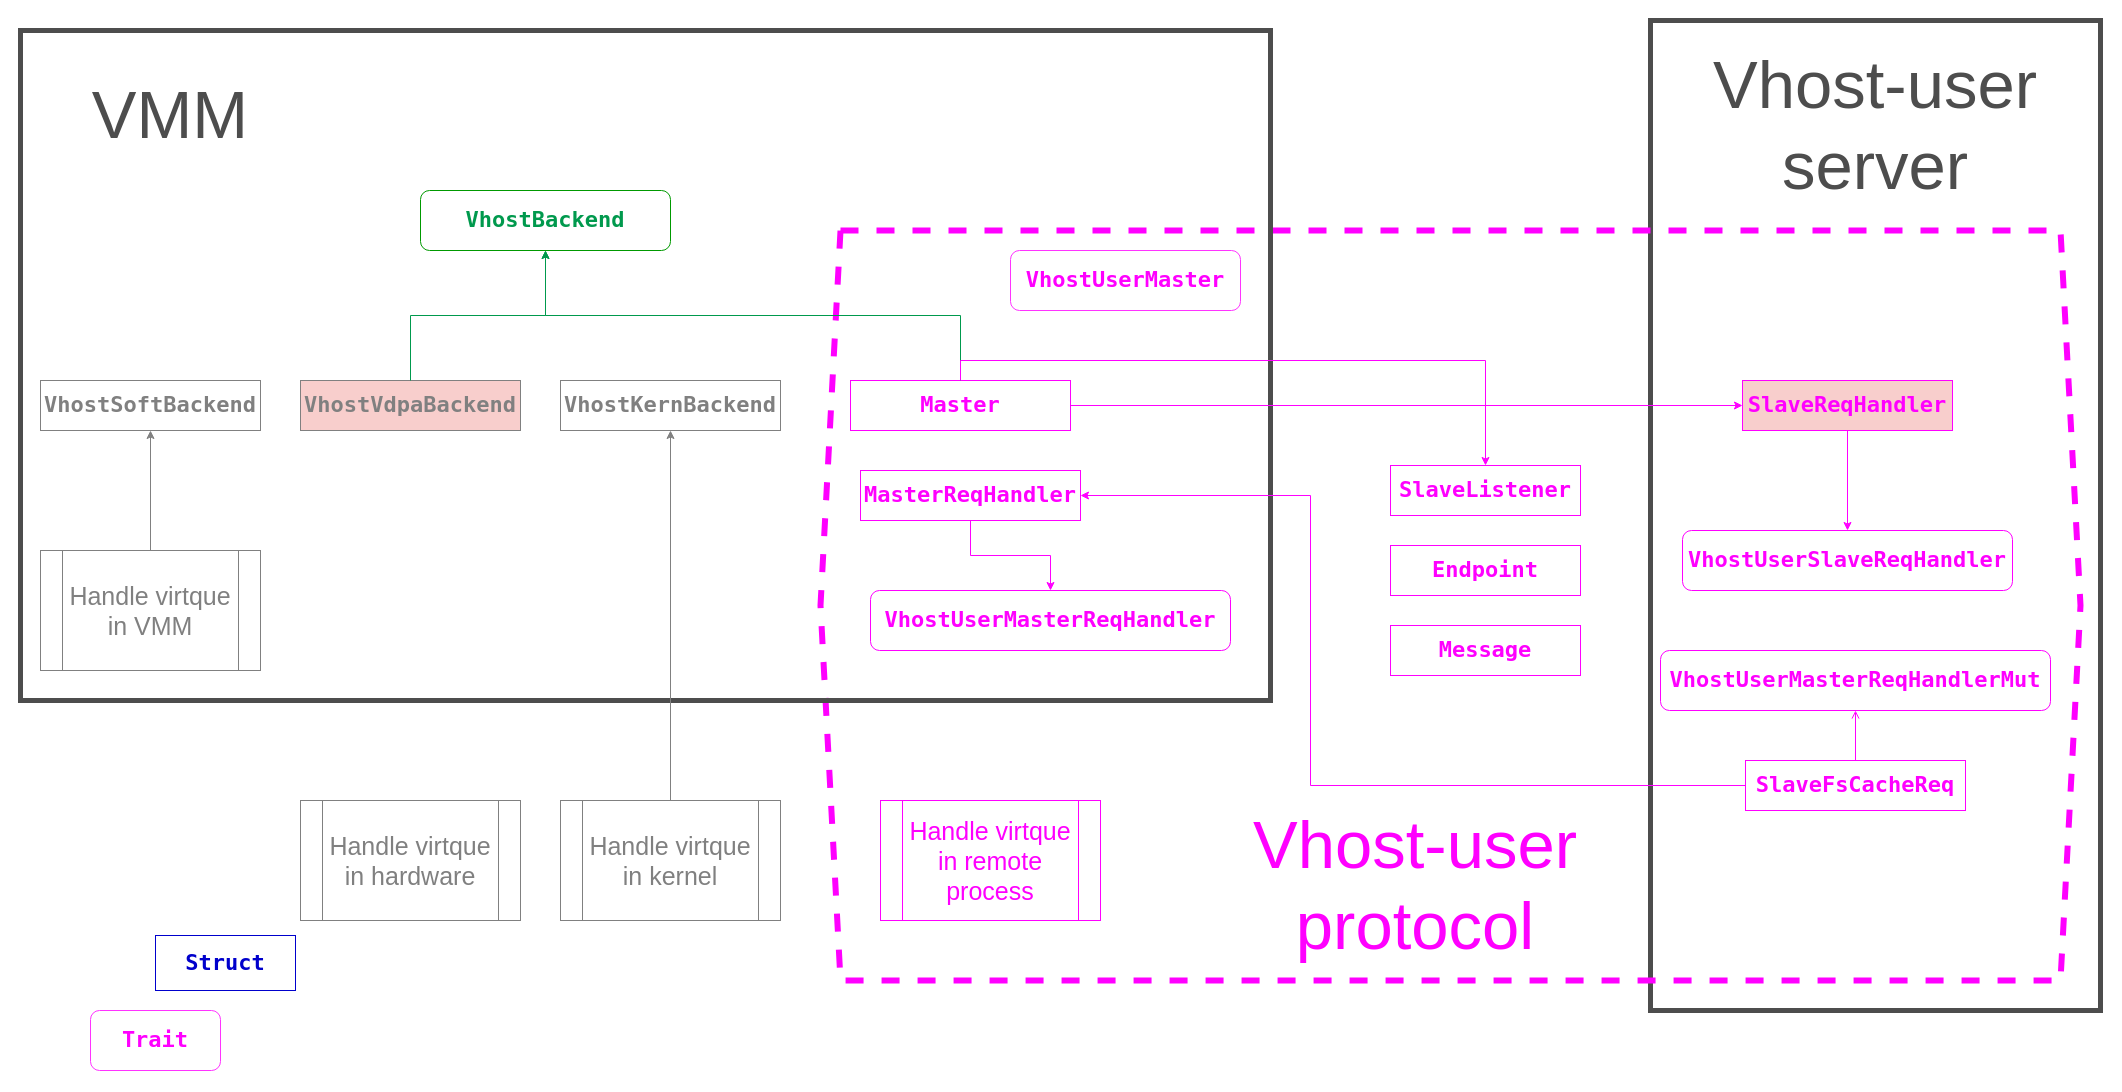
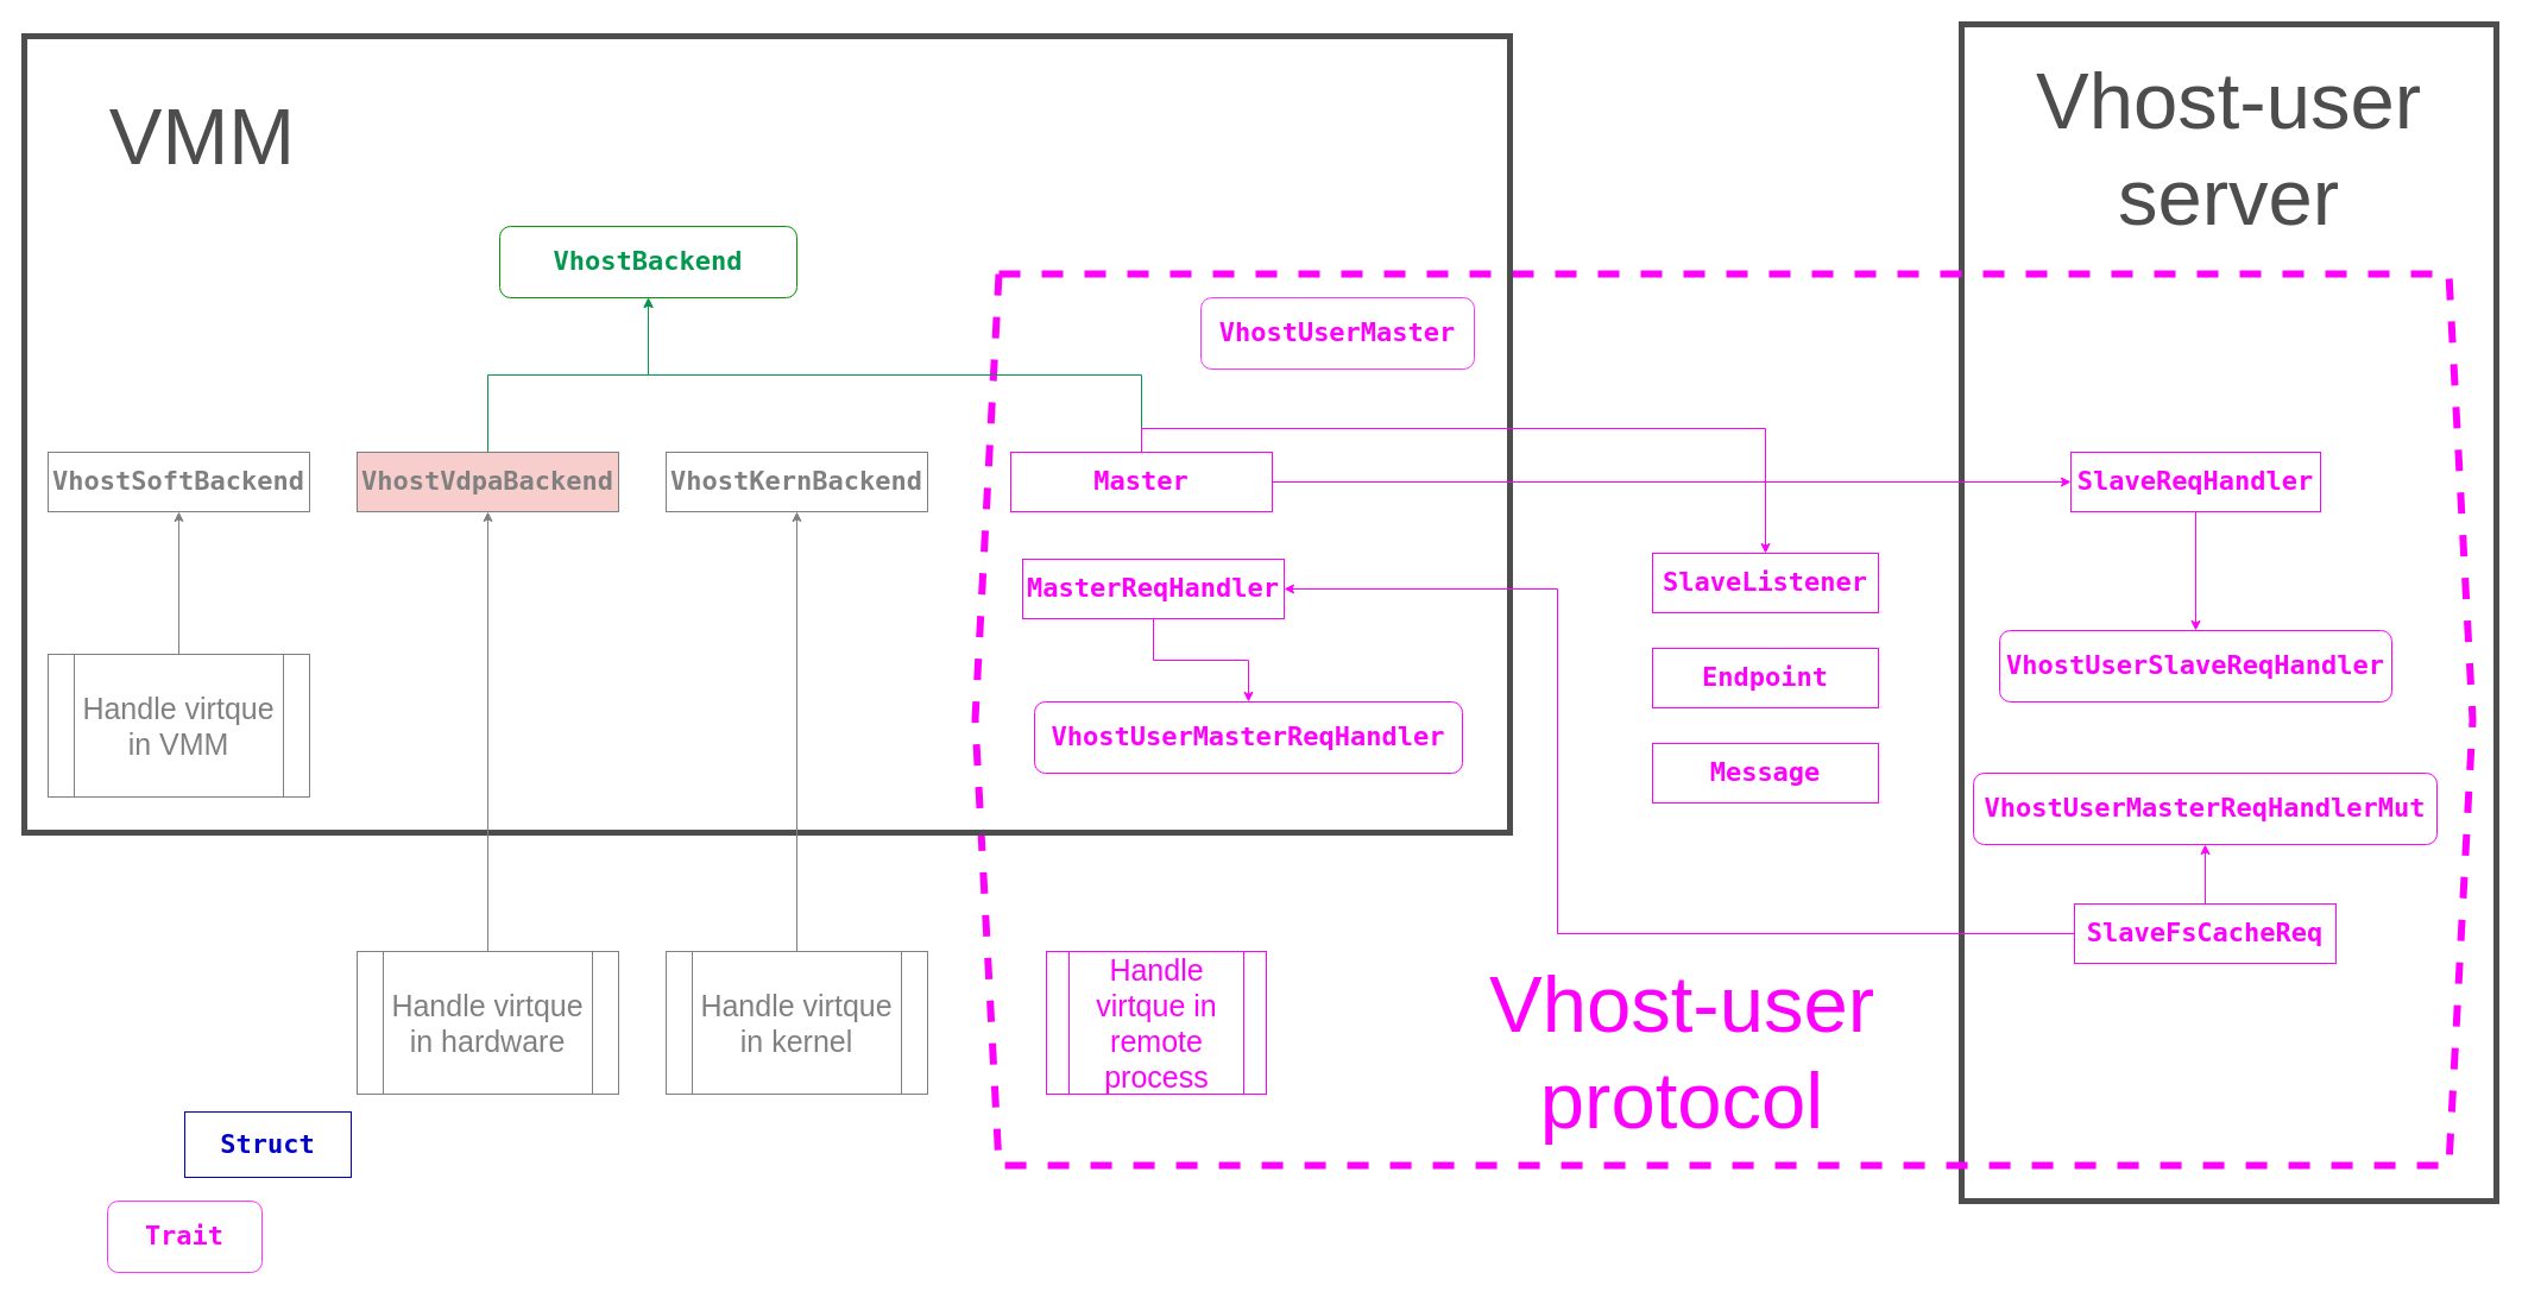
- <mxCell id="12" value="&lt;pre style=&quot;font-family: &amp;quot;jetbrains mono&amp;quot;, monospace; font-size: 16.5pt;&quot;&gt;&lt;pre style=&quot;font-family: &amp;quot;jetbrains mono&amp;quot; , monospace ; font-size: 16.5pt&quot;&gt;&lt;pre style=&quot;font-family: &amp;quot;jetbrains mono&amp;quot; , monospace ; font-size: 16.5pt&quot;&gt;SlaveReqHandler&lt;/pre&gt;&lt;/pre&gt;&lt;/pre&gt;" style="rounded=0;whiteSpace=wrap;html=1;fontStyle=1;labelBackgroundColor=none;fontColor=#FF00FF;strokeColor=#FF00FF;fillColor=#f8cecc;" parent="1" vertex="1"><mxGeometry x="1742" y="380" width="210" height="50" as="geometry" /></mxCell>
+ <mxCell id="12" value="&lt;pre style=&quot;font-family: &amp;quot;jetbrains mono&amp;quot;, monospace; font-size: 16.5pt;&quot;&gt;&lt;pre style=&quot;font-family: &amp;quot;jetbrains mono&amp;quot; , monospace ; font-size: 16.5pt&quot;&gt;&lt;pre style=&quot;font-family: &amp;quot;jetbrains mono&amp;quot; , monospace ; font-size: 16.5pt&quot;&gt;SlaveReqHandler&lt;/pre&gt;&lt;/pre&gt;&lt;/pre&gt;" style="rounded=0;whiteSpace=wrap;html=1;fontStyle=1;labelBackgroundColor=none;fontColor=#FF00FF;strokeColor=#FF00FF;" parent="1" vertex="1"><mxGeometry x="1742" y="380" width="210" height="50" as="geometry" /></mxCell>
+ <mxCell id="25" style="edgeStyle=orthogonalEdgeStyle;rounded=0;orthogonalLoop=1;jettySize=auto;html=1;exitX=0.5;exitY=0;exitDx=0;exitDy=0;labelBackgroundColor=none;entryX=0.5;entryY=1;entryDx=0;entryDy=0;fontColor=#808080;strokeColor=#808080;" parent="1" source="21" target="17" edge="1"><mxGeometry relative="1" as="geometry"><mxPoint x="450" y="800" as="sourcePoint" /><mxPoint x="450" y="900" as="targetPoint" /></mxGeometry></mxCell>
- <mxCell id="33" style="edgeStyle=orthogonalEdgeStyle;rounded=0;orthogonalLoop=1;jettySize=auto;html=1;exitX=0.5;exitY=0;exitDx=0;exitDy=0;entryX=0.5;entryY=1;entryDx=0;entryDy=0;labelBackgroundColor=none;fontColor=#FF00FF;strokeColor=#FF00FF;endArrow=open;" parent="1" source="8" target="9" edge="1"><mxGeometry relative="1" as="geometry"><mxPoint x="1890" y="180" as="sourcePoint" /><mxPoint x="1890" y="260" as="targetPoint" /></mxGeometry></mxCell>
+ <mxCell id="33" style="edgeStyle=orthogonalEdgeStyle;rounded=0;orthogonalLoop=1;jettySize=auto;html=1;exitX=0.5;exitY=0;exitDx=0;exitDy=0;entryX=0.5;entryY=1;entryDx=0;entryDy=0;labelBackgroundColor=none;fontColor=#FF00FF;strokeColor=#FF00FF;" parent="1" source="8" target="9" edge="1"><mxGeometry relative="1" as="geometry"><mxPoint x="1890" y="180" as="sourcePoint" /><mxPoint x="1890" y="260" as="targetPoint" /></mxGeometry></mxCell>
- <mxCell id="32" value="Handle virtque in remote process" style="shape=process;whiteSpace=wrap;html=1;backgroundOutline=1;rounded=0;labelBackgroundColor=none;sketch=0;fontSize=25;fontColor=#FF00FF;strokeColor=#FF00FF;" parent="1" vertex="1"><mxGeometry x="880" y="800" width="220" height="120" as="geometry" /></mxCell>
+ <mxCell id="32" value="Handle virtque in remote process" style="shape=process;whiteSpace=wrap;html=1;backgroundOutline=1;rounded=0;labelBackgroundColor=none;sketch=0;fontSize=25;fontColor=#FF00FF;strokeColor=#FF00FF;" parent="1" vertex="1"><mxGeometry x="880" y="800" width="185" height="120" as="geometry" /></mxCell>
